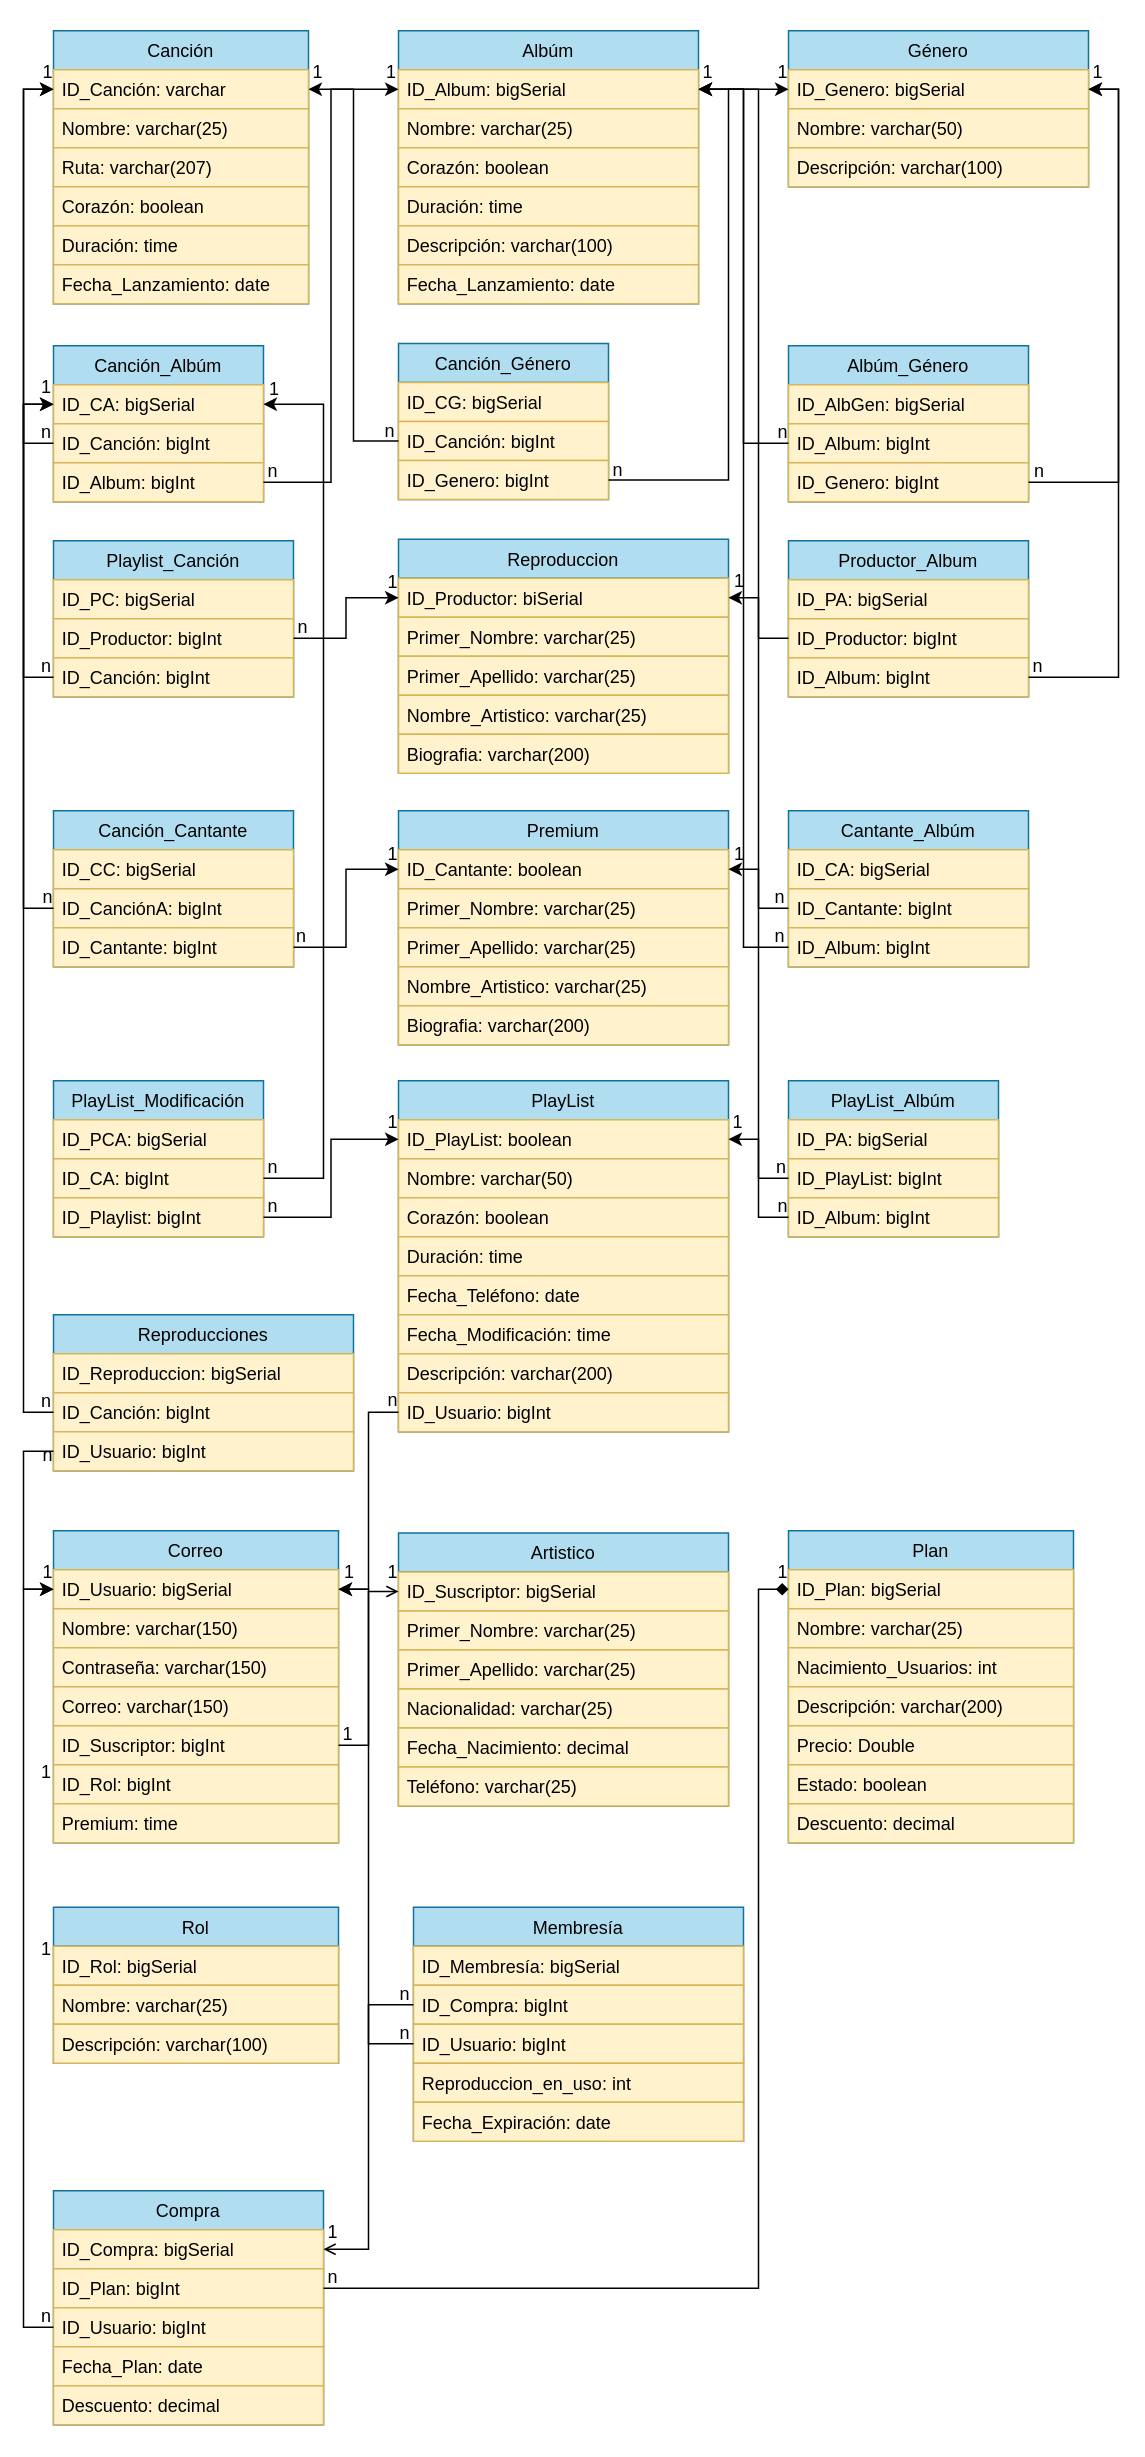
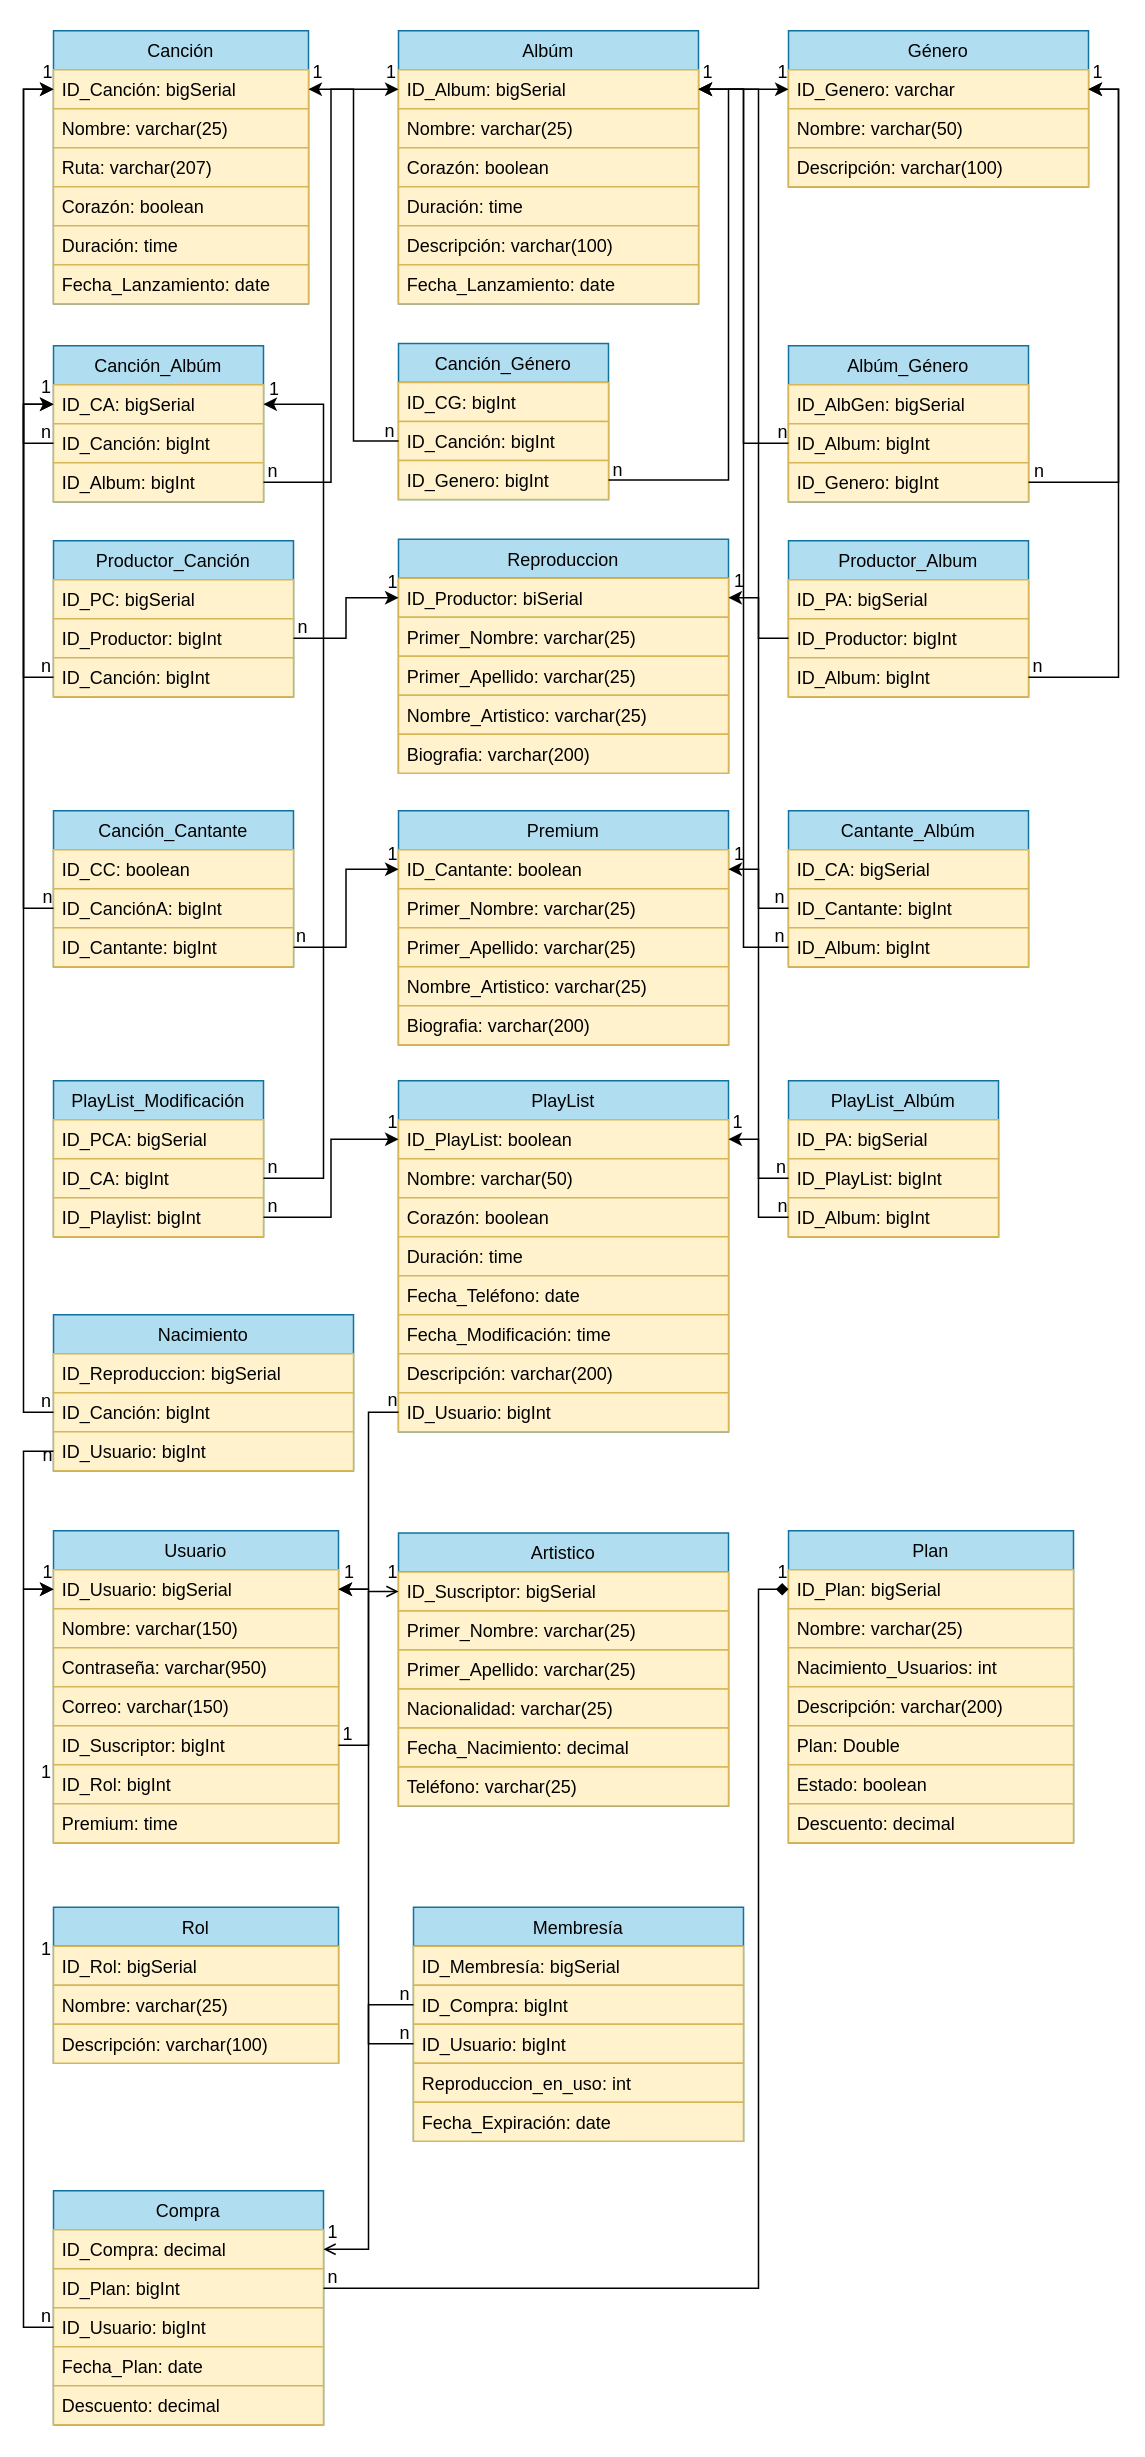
- <mxCell id="3" value="ID_Canción: varchar" style="text;strokeColor=#d6b656;fillColor=#fff2cc;align=left;verticalAlign=top;spacingLeft=4;spacingRight=4;overflow=hidden;rotatable=0;points=[[0,0.5],[1,0.5]];portConstraint=eastwest;" parent="2" vertex="1"><mxGeometry y="26" width="170" height="26" as="geometry" /></mxCell>
+ <mxCell id="3" value="ID_Canción: bigSerial" style="text;strokeColor=#d6b656;fillColor=#fff2cc;align=left;verticalAlign=top;spacingLeft=4;spacingRight=4;overflow=hidden;rotatable=0;points=[[0,0.5],[1,0.5]];portConstraint=eastwest;" parent="2" vertex="1"><mxGeometry y="26" width="170" height="26" as="geometry" /></mxCell>
- <mxCell id="17" value="ID_Genero: bigSerial" style="text;strokeColor=#d6b656;fillColor=#fff2cc;align=left;verticalAlign=top;spacingLeft=4;spacingRight=4;overflow=hidden;rotatable=0;points=[[0,0.5],[1,0.5]];portConstraint=eastwest;" parent="16" vertex="1"><mxGeometry y="26" width="200" height="26" as="geometry" /></mxCell>
+ <mxCell id="17" value="ID_Genero: varchar" style="text;strokeColor=#d6b656;fillColor=#fff2cc;align=left;verticalAlign=top;spacingLeft=4;spacingRight=4;overflow=hidden;rotatable=0;points=[[0,0.5],[1,0.5]];portConstraint=eastwest;" parent="16" vertex="1"><mxGeometry y="26" width="200" height="26" as="geometry" /></mxCell>
- <mxCell id="25" value="ID_CG: bigSerial" style="text;strokeColor=#d6b656;fillColor=#fff2cc;align=left;verticalAlign=top;spacingLeft=4;spacingRight=4;overflow=hidden;rotatable=0;points=[[0,0.5],[1,0.5]];portConstraint=eastwest;" parent="24" vertex="1"><mxGeometry y="26" width="140" height="26" as="geometry" /></mxCell>
+ <mxCell id="25" value="ID_CG: bigInt" style="text;strokeColor=#d6b656;fillColor=#fff2cc;align=left;verticalAlign=top;spacingLeft=4;spacingRight=4;overflow=hidden;rotatable=0;points=[[0,0.5],[1,0.5]];portConstraint=eastwest;" parent="24" vertex="1"><mxGeometry y="26" width="140" height="26" as="geometry" /></mxCell>
- <mxCell id="32" value="Playlist_Canción" style="swimlane;fontStyle=0;childLayout=stackLayout;horizontal=1;startSize=26;fillColor=#b1ddf0;horizontalStack=0;resizeParent=1;resizeParentMax=0;resizeLast=0;collapsible=1;marginBottom=0;strokeColor=#10739e;" parent="1" vertex="1"><mxGeometry x="35" y="360" width="160" height="104" as="geometry" /></mxCell>
+ <mxCell id="32" value="Productor_Canción" style="swimlane;fontStyle=0;childLayout=stackLayout;horizontal=1;startSize=26;fillColor=#b1ddf0;horizontalStack=0;resizeParent=1;resizeParentMax=0;resizeLast=0;collapsible=1;marginBottom=0;strokeColor=#10739e;" parent="1" vertex="1"><mxGeometry x="35" y="360" width="160" height="104" as="geometry" /></mxCell>
- <mxCell id="47" value="ID_CC: bigSerial" style="text;strokeColor=#d6b656;fillColor=#fff2cc;align=left;verticalAlign=top;spacingLeft=4;spacingRight=4;overflow=hidden;rotatable=0;points=[[0,0.5],[1,0.5]];portConstraint=eastwest;" parent="46" vertex="1"><mxGeometry y="26" width="160" height="26" as="geometry" /></mxCell>
+ <mxCell id="47" value="ID_CC: boolean" style="text;strokeColor=#d6b656;fillColor=#fff2cc;align=left;verticalAlign=top;spacingLeft=4;spacingRight=4;overflow=hidden;rotatable=0;points=[[0,0.5],[1,0.5]];portConstraint=eastwest;" parent="46" vertex="1"><mxGeometry y="26" width="160" height="26" as="geometry" /></mxCell>
- <mxCell id="138" value="Reproducciones" style="swimlane;fontStyle=0;childLayout=stackLayout;horizontal=1;startSize=26;fillColor=#b1ddf0;horizontalStack=0;resizeParent=1;resizeParentMax=0;resizeLast=0;collapsible=1;marginBottom=0;strokeColor=#10739e;" parent="1" vertex="1"><mxGeometry x="35" y="876" width="200" height="104" as="geometry" /></mxCell>
+ <mxCell id="138" value="Nacimiento" style="swimlane;fontStyle=0;childLayout=stackLayout;horizontal=1;startSize=26;fillColor=#b1ddf0;horizontalStack=0;resizeParent=1;resizeParentMax=0;resizeLast=0;collapsible=1;marginBottom=0;strokeColor=#10739e;" parent="1" vertex="1"><mxGeometry x="35" y="876" width="200" height="104" as="geometry" /></mxCell>
- <mxCell id="77" value="Correo" style="swimlane;fontStyle=0;childLayout=stackLayout;horizontal=1;startSize=26;fillColor=#b1ddf0;horizontalStack=0;resizeParent=1;resizeParentMax=0;resizeLast=0;collapsible=1;marginBottom=0;strokeColor=#10739e;" parent="1" vertex="1"><mxGeometry x="35" y="1020" width="190" height="208" as="geometry" /></mxCell>
+ <mxCell id="77" value="Usuario" style="swimlane;fontStyle=0;childLayout=stackLayout;horizontal=1;startSize=26;fillColor=#b1ddf0;horizontalStack=0;resizeParent=1;resizeParentMax=0;resizeLast=0;collapsible=1;marginBottom=0;strokeColor=#10739e;" parent="1" vertex="1"><mxGeometry x="35" y="1020" width="190" height="208" as="geometry" /></mxCell>
- <mxCell id="80" value="Contraseña: varchar(150)" style="text;strokeColor=#d6b656;fillColor=#fff2cc;align=left;verticalAlign=top;spacingLeft=4;spacingRight=4;overflow=hidden;rotatable=0;points=[[0,0.5],[1,0.5]];portConstraint=eastwest;" parent="77" vertex="1"><mxGeometry y="78" width="190" height="26" as="geometry" /></mxCell>
+ <mxCell id="80" value="Contraseña: varchar(950)" style="text;strokeColor=#d6b656;fillColor=#fff2cc;align=left;verticalAlign=top;spacingLeft=4;spacingRight=4;overflow=hidden;rotatable=0;points=[[0,0.5],[1,0.5]];portConstraint=eastwest;" parent="77" vertex="1"><mxGeometry y="78" width="190" height="26" as="geometry" /></mxCell>
- <mxCell id="107" value="Precio: Double" style="text;strokeColor=#d6b656;fillColor=#fff2cc;align=left;verticalAlign=top;spacingLeft=4;spacingRight=4;overflow=hidden;rotatable=0;points=[[0,0.5],[1,0.5]];portConstraint=eastwest;" parent="102" vertex="1"><mxGeometry y="130" width="190" height="26" as="geometry" /></mxCell>
+ <mxCell id="107" value="Plan: Double" style="text;strokeColor=#d6b656;fillColor=#fff2cc;align=left;verticalAlign=top;spacingLeft=4;spacingRight=4;overflow=hidden;rotatable=0;points=[[0,0.5],[1,0.5]];portConstraint=eastwest;" parent="102" vertex="1"><mxGeometry y="130" width="190" height="26" as="geometry" /></mxCell>
- <mxCell id="111" value="ID_Compra: bigSerial" style="text;strokeColor=#d6b656;fillColor=#fff2cc;align=left;verticalAlign=top;spacingLeft=4;spacingRight=4;overflow=hidden;rotatable=0;points=[[0,0.5],[1,0.5]];portConstraint=eastwest;" parent="110" vertex="1"><mxGeometry y="26" width="180" height="26" as="geometry" /></mxCell>
+ <mxCell id="111" value="ID_Compra: decimal" style="text;strokeColor=#d6b656;fillColor=#fff2cc;align=left;verticalAlign=top;spacingLeft=4;spacingRight=4;overflow=hidden;rotatable=0;points=[[0,0.5],[1,0.5]];portConstraint=eastwest;" parent="110" vertex="1"><mxGeometry y="26" width="180" height="26" as="geometry" /></mxCell>
